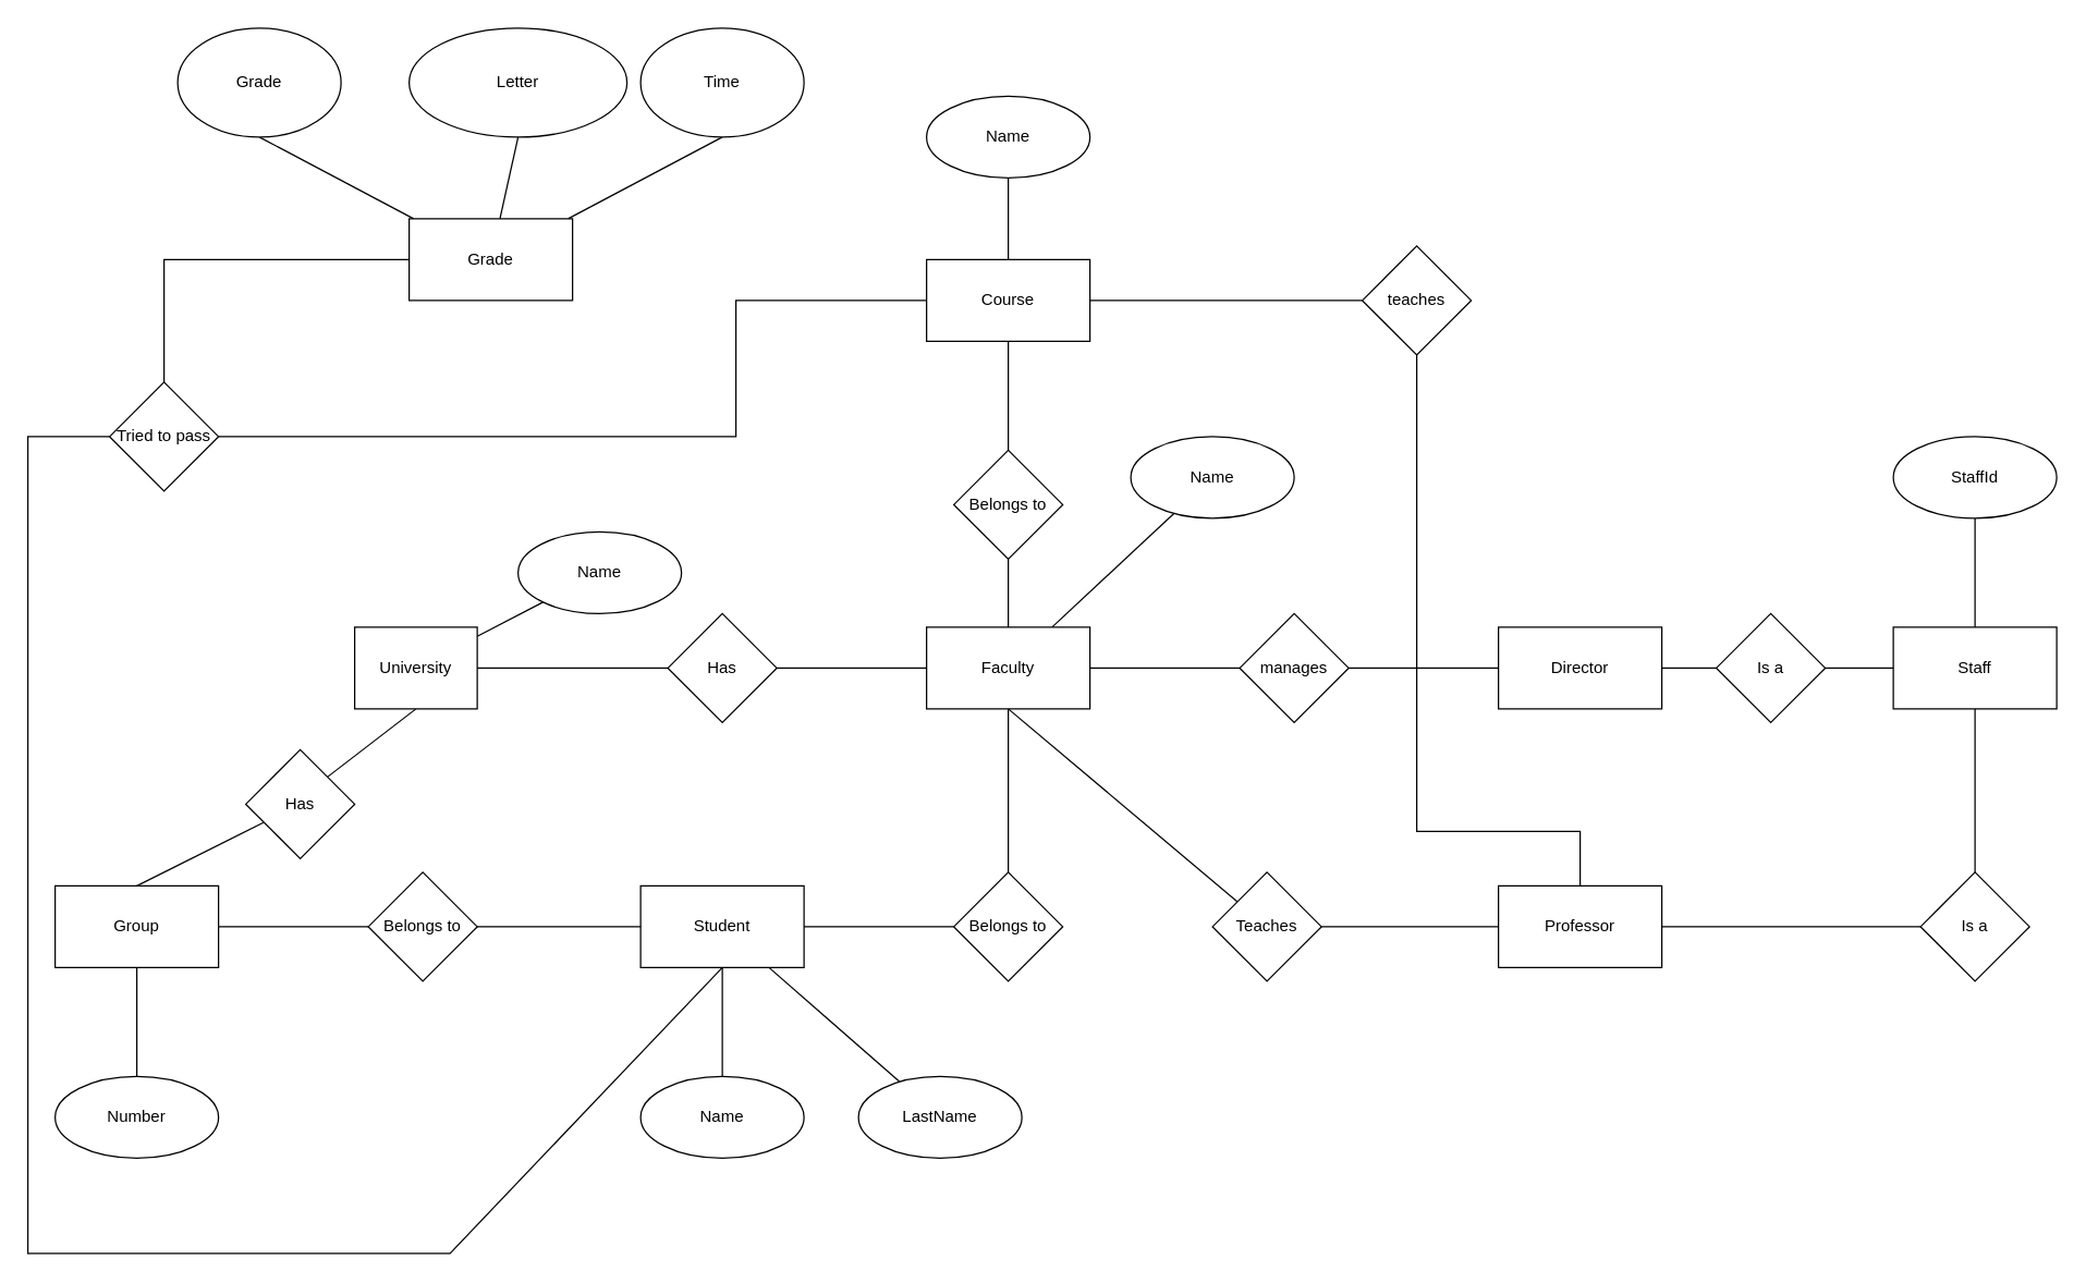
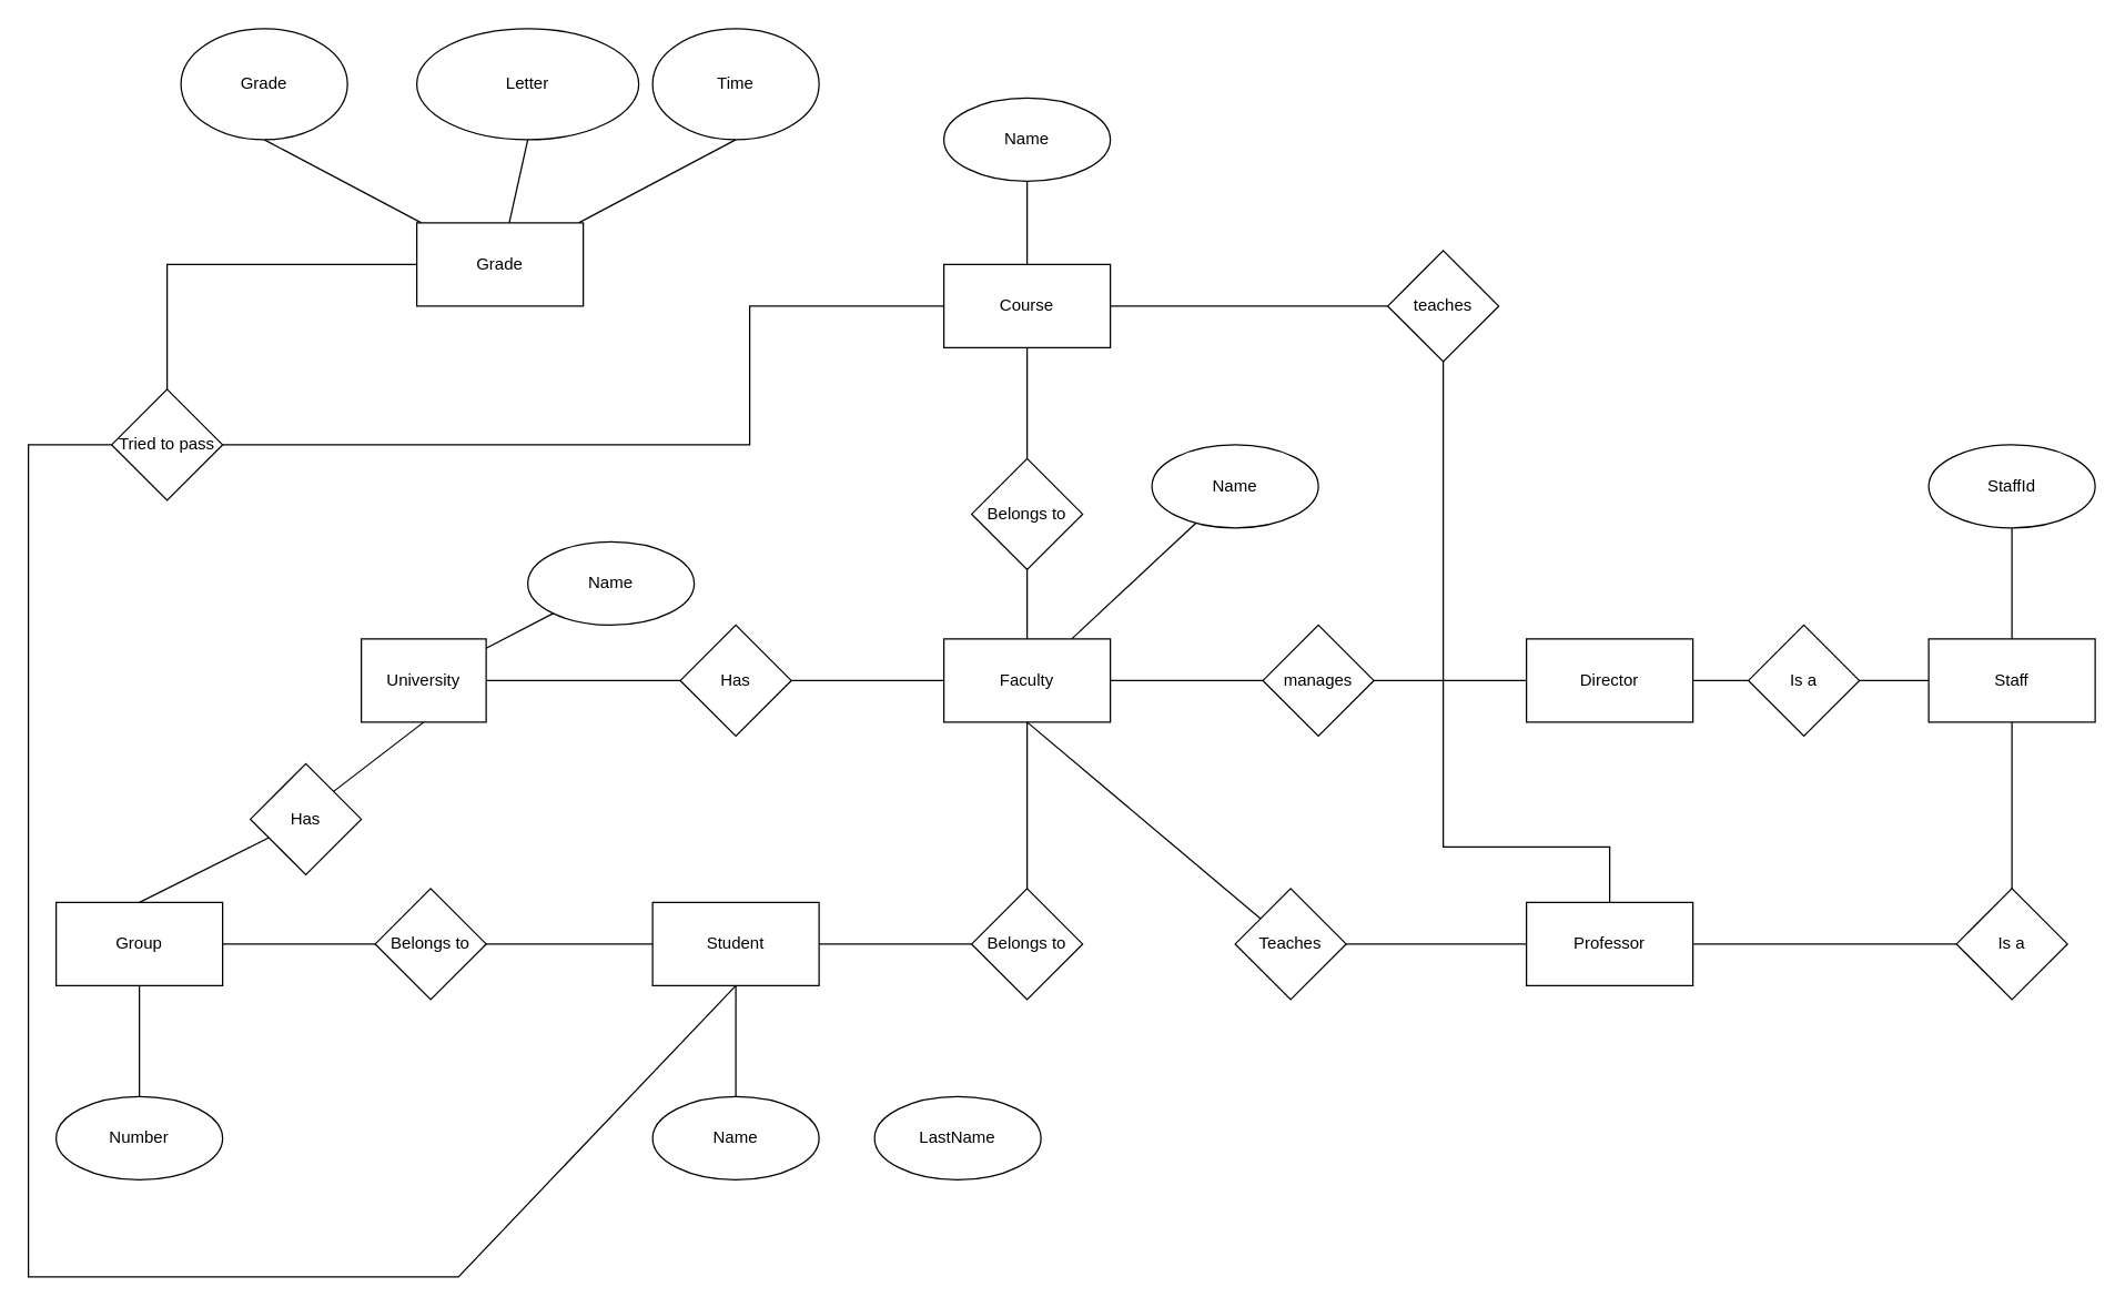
- <mxCell id="9" value="" style="edgeStyle=none;rounded=0;orthogonalLoop=1;jettySize=auto;html=1;startArrow=none;startFill=0;endArrow=none;endFill=0;" edge="1" parent="1" source="10" target="58"><mxGeometry relative="1" as="geometry" /></mxCell>
